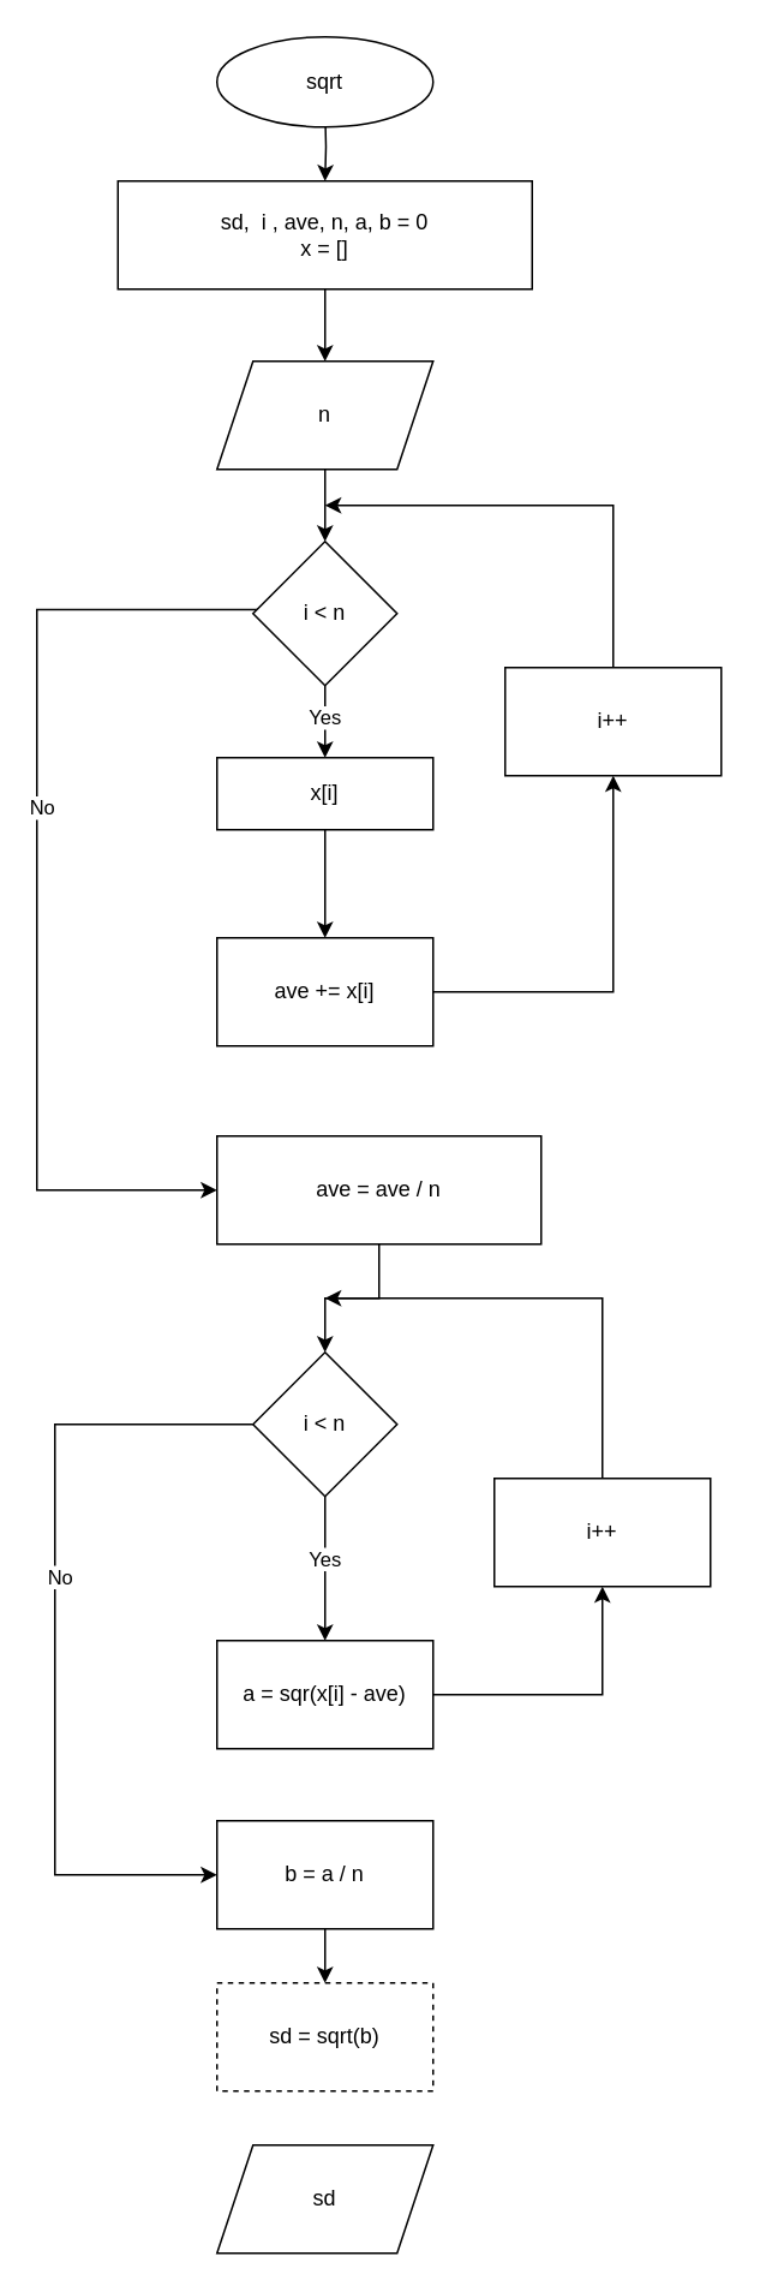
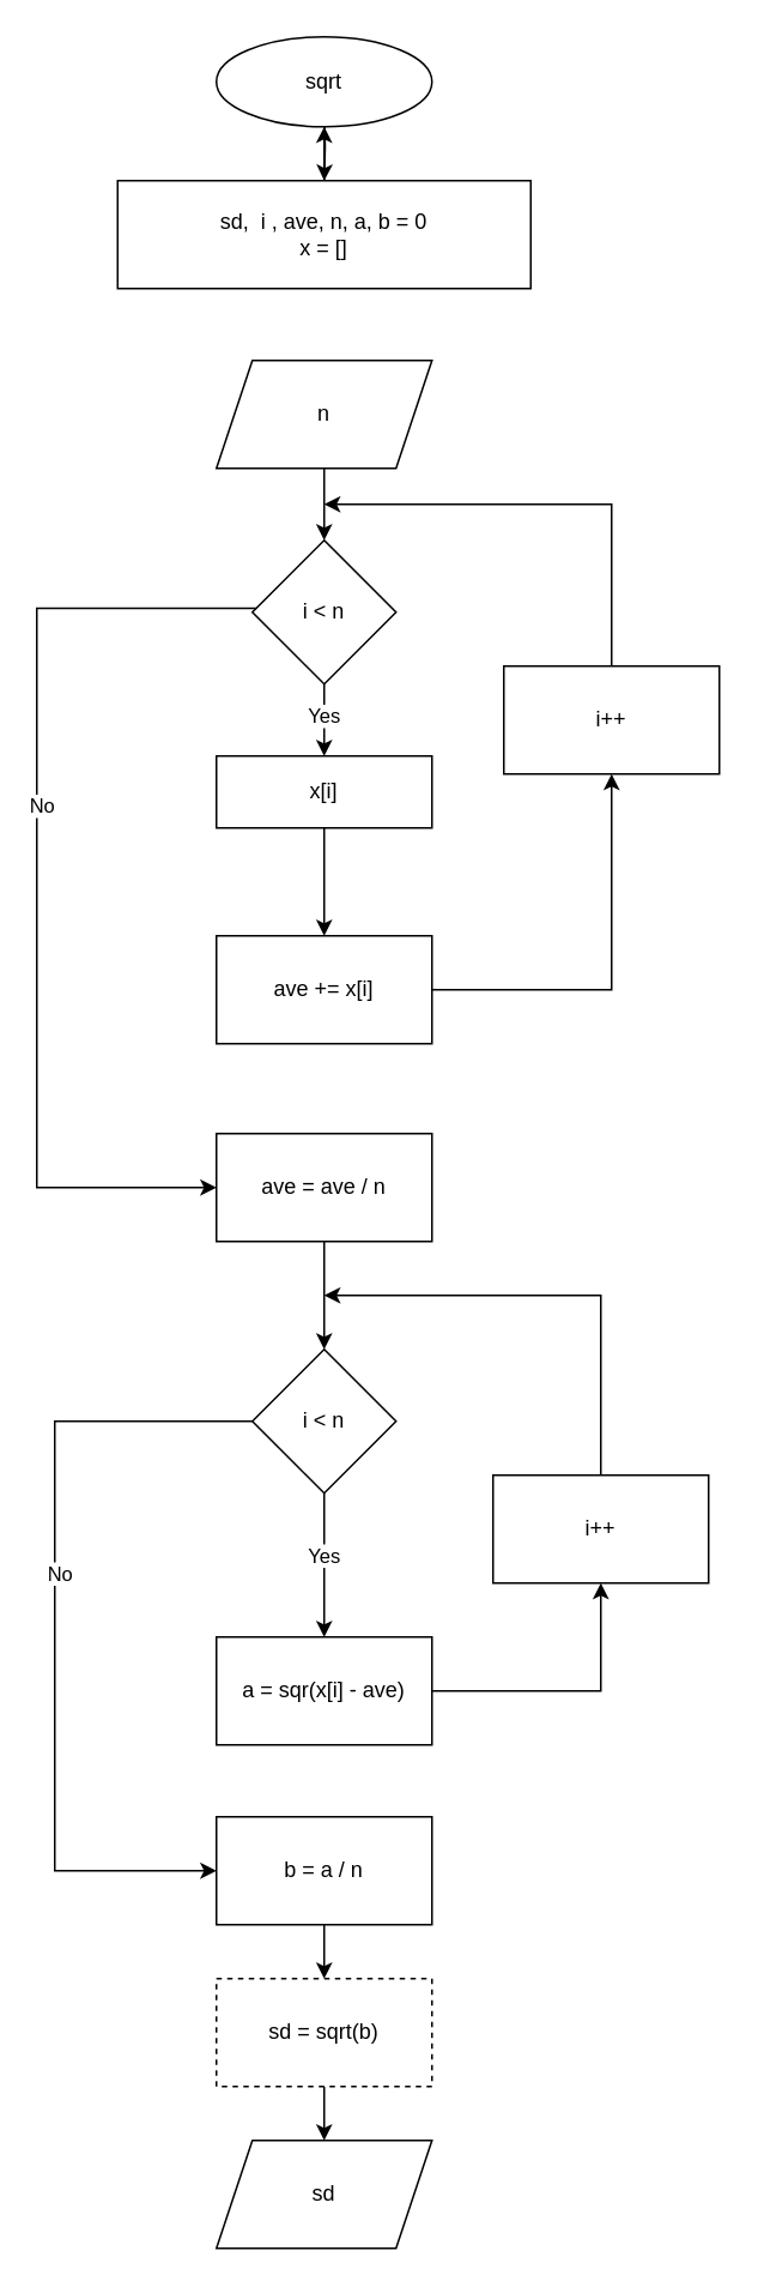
- <mxCell id="3" value="" style="edgeStyle=orthogonalEdgeStyle;rounded=0;orthogonalLoop=1;jettySize=auto;html=1;" edge="1" parent="1" source="4" target="6"><mxGeometry relative="1" as="geometry" /></mxCell>
+ <mxCell id="3" value="" style="edgeStyle=orthogonalEdgeStyle;rounded=0;orthogonalLoop=1;jettySize=auto;html=1;" edge="1" parent="1" source="4" target="34"><mxGeometry relative="1" as="geometry" /></mxCell>
- <mxCell id="19" value="ave = ave / n" style="whiteSpace=wrap;html=1;" vertex="1" parent="1"><mxGeometry x="120" y="630" width="180" height="60" as="geometry" /></mxCell>
+ <mxCell id="19" value="ave = ave / n" style="whiteSpace=wrap;html=1;" vertex="1" parent="1"><mxGeometry x="120" y="630" width="120" height="60" as="geometry" /></mxCell>
+ <mxCell id="31" value="" style="edgeStyle=orthogonalEdgeStyle;rounded=0;orthogonalLoop=1;jettySize=auto;html=1;" edge="1" parent="1" source="32" target="33"><mxGeometry relative="1" as="geometry"><mxPoint x="180.034" y="1190" as="targetPoint" /></mxGeometry></mxCell>
